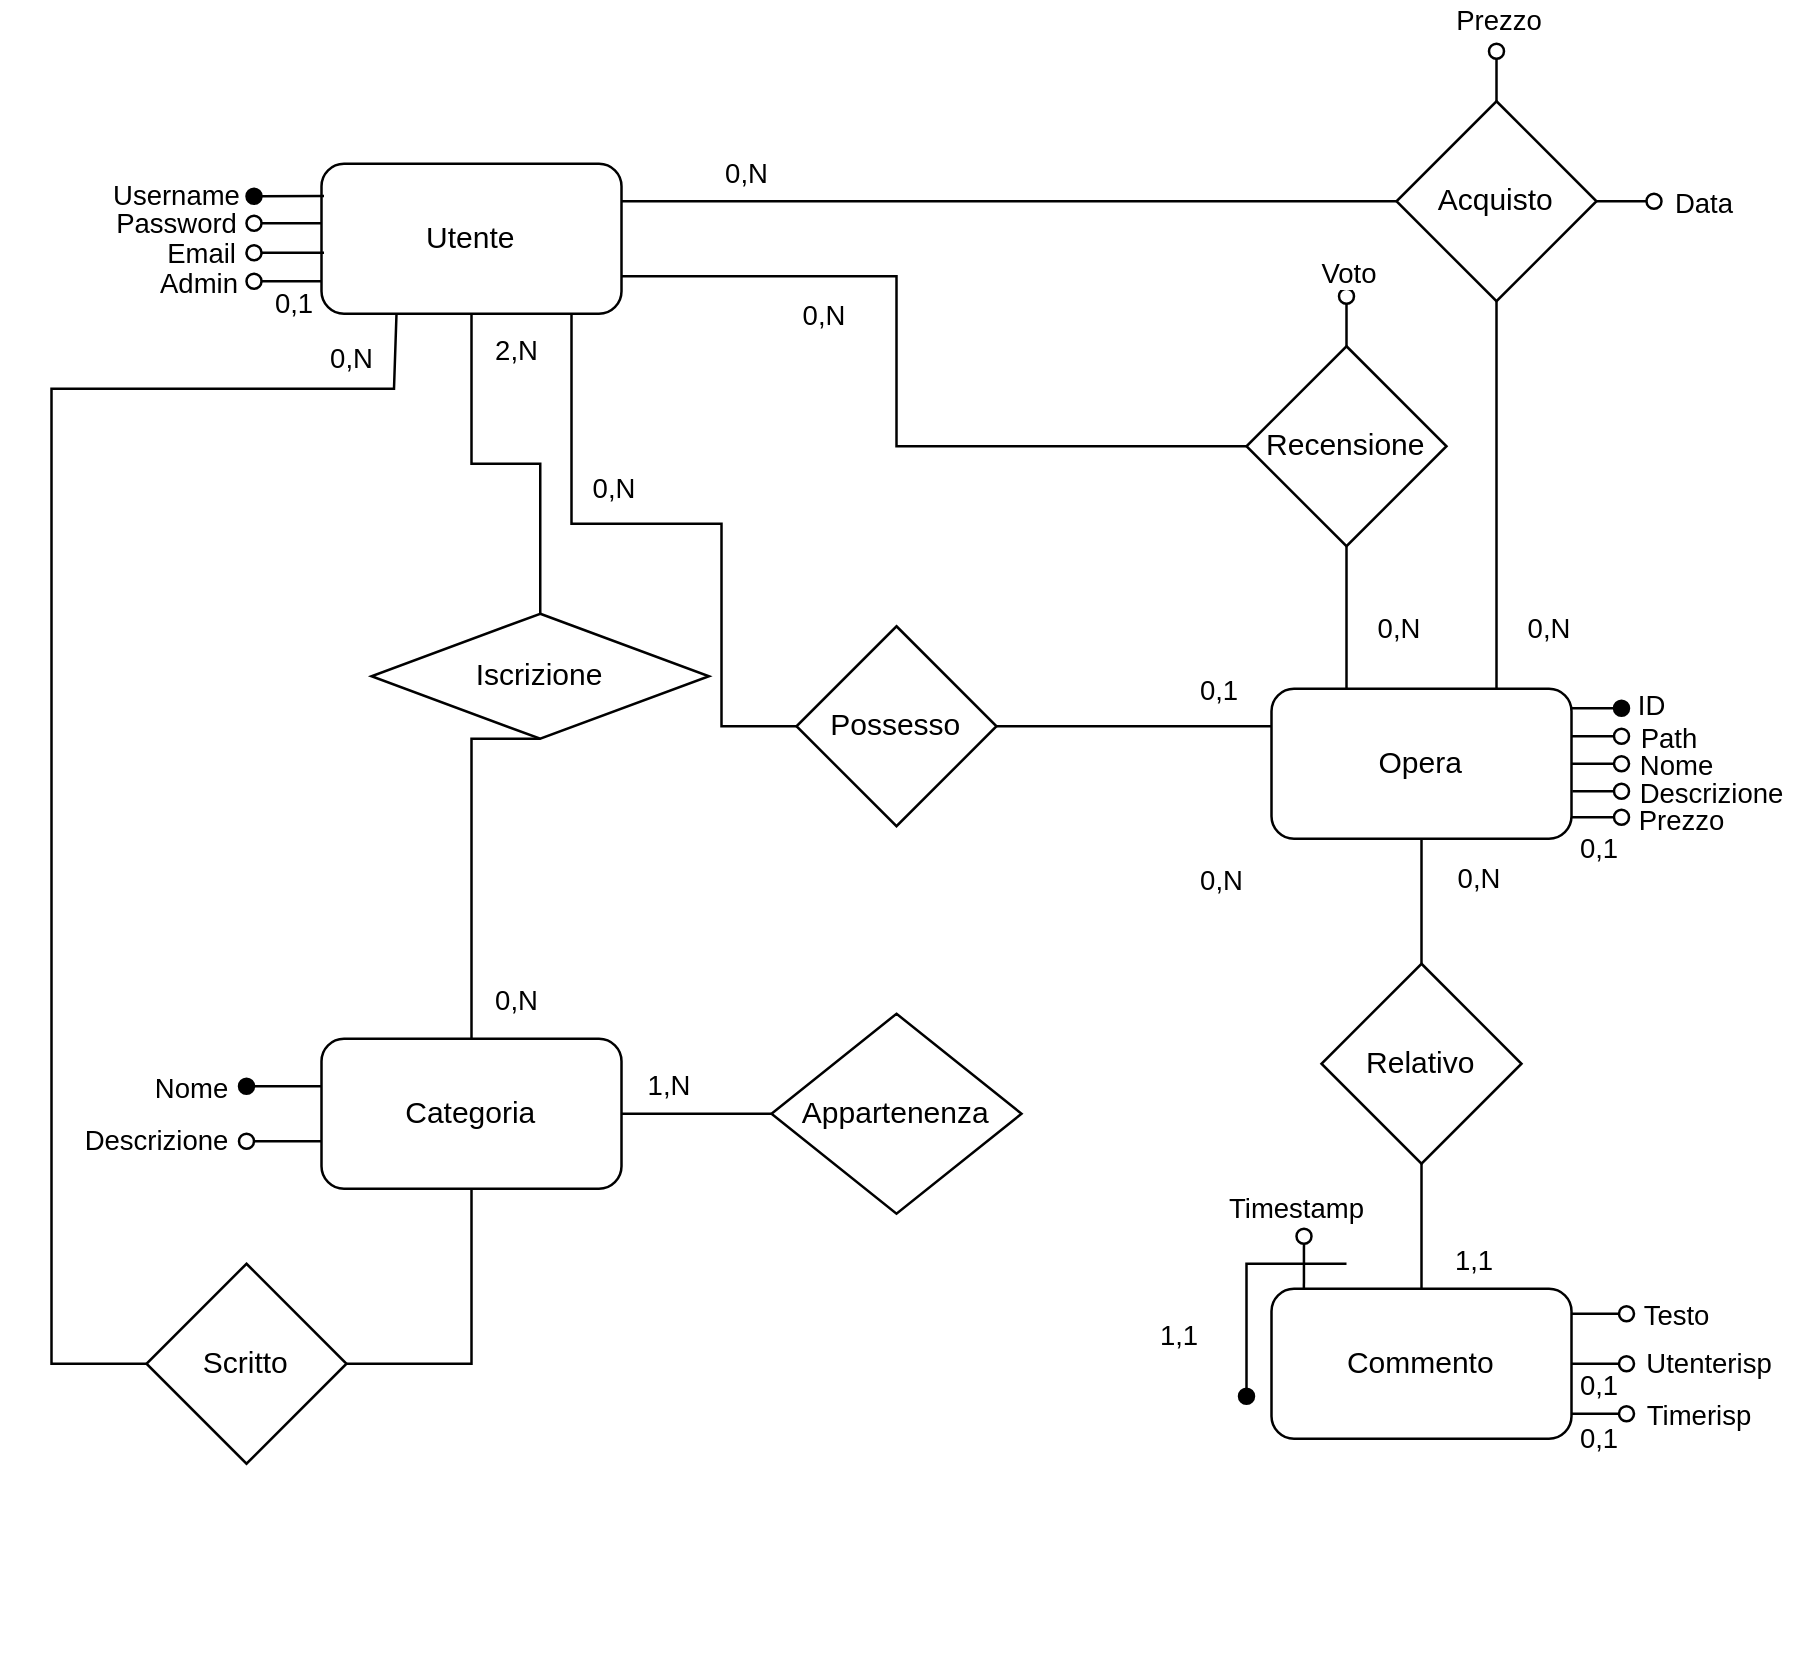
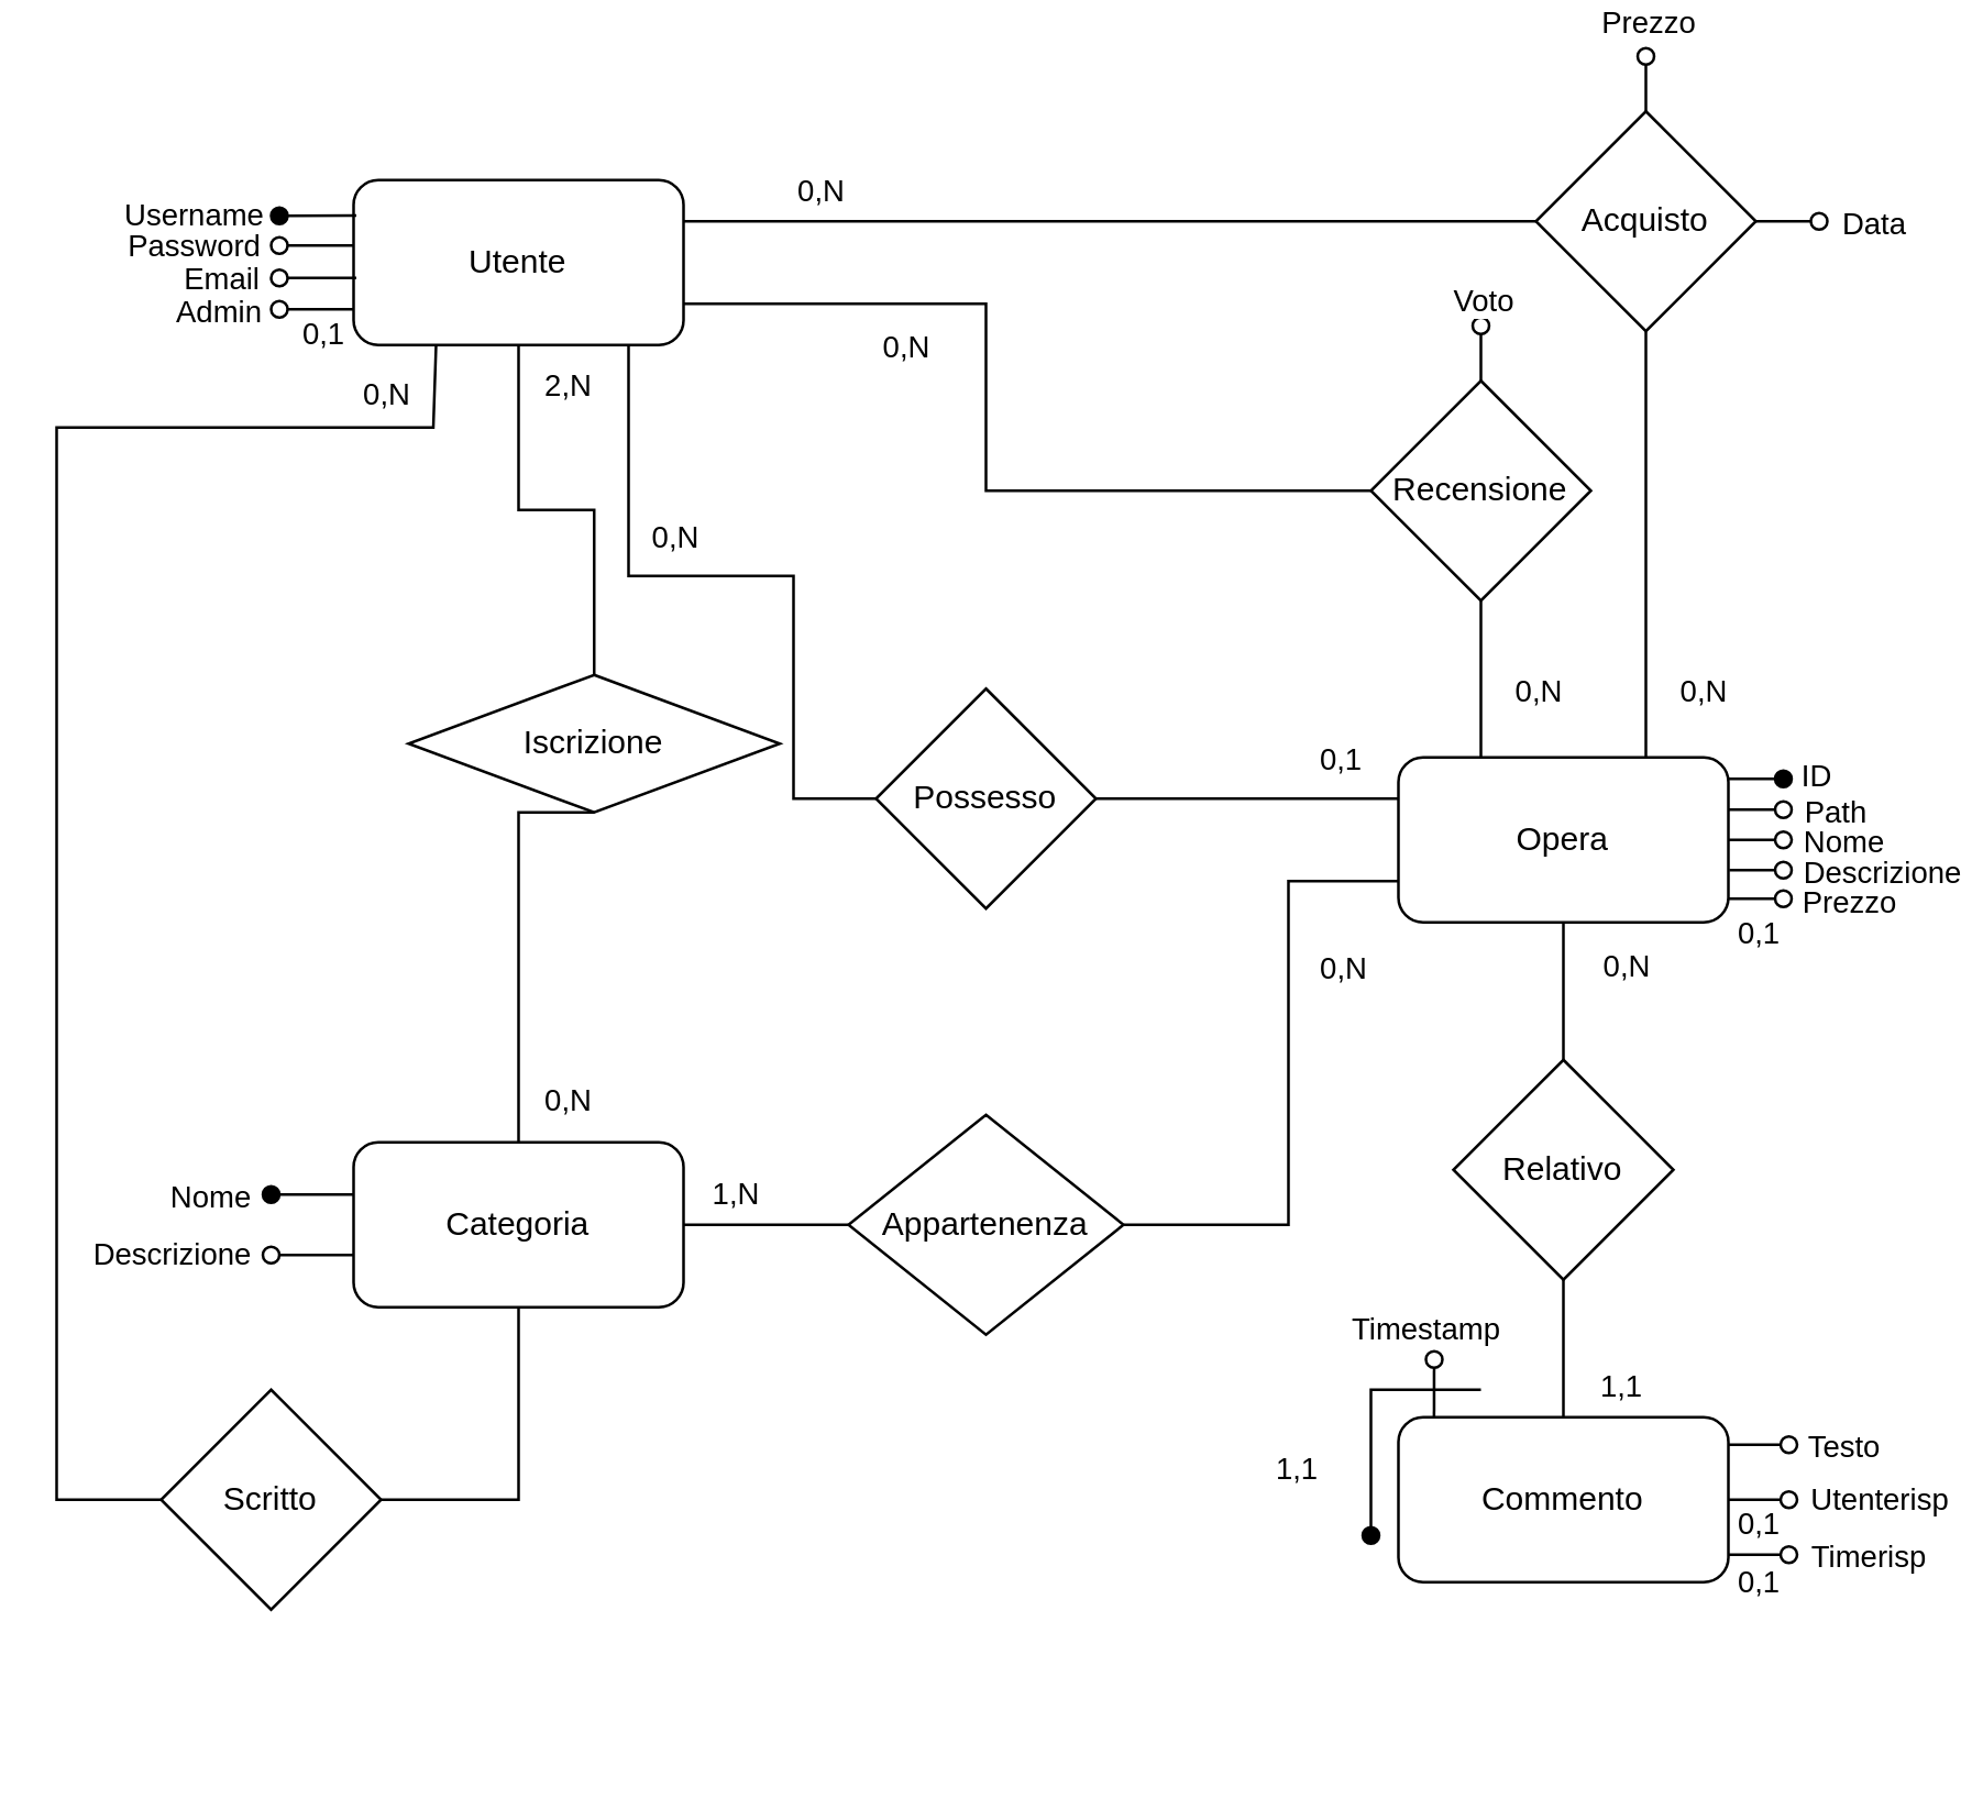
+ <mxCell id="12" style="edgeStyle=orthogonalEdgeStyle;rounded=0;orthogonalLoop=1;jettySize=auto;html=1;exitX=0;exitY=0.75;exitDx=0;exitDy=0;entryX=1;entryY=0.5;entryDx=0;entryDy=0;endArrow=none;endFill=0;" edge="1" parent="1" source="24" target="67"><mxGeometry relative="1" as="geometry"><Array as="points"><mxPoint x="468" y="320" /><mxPoint x="468" y="445" /></Array></mxGeometry></mxCell>
